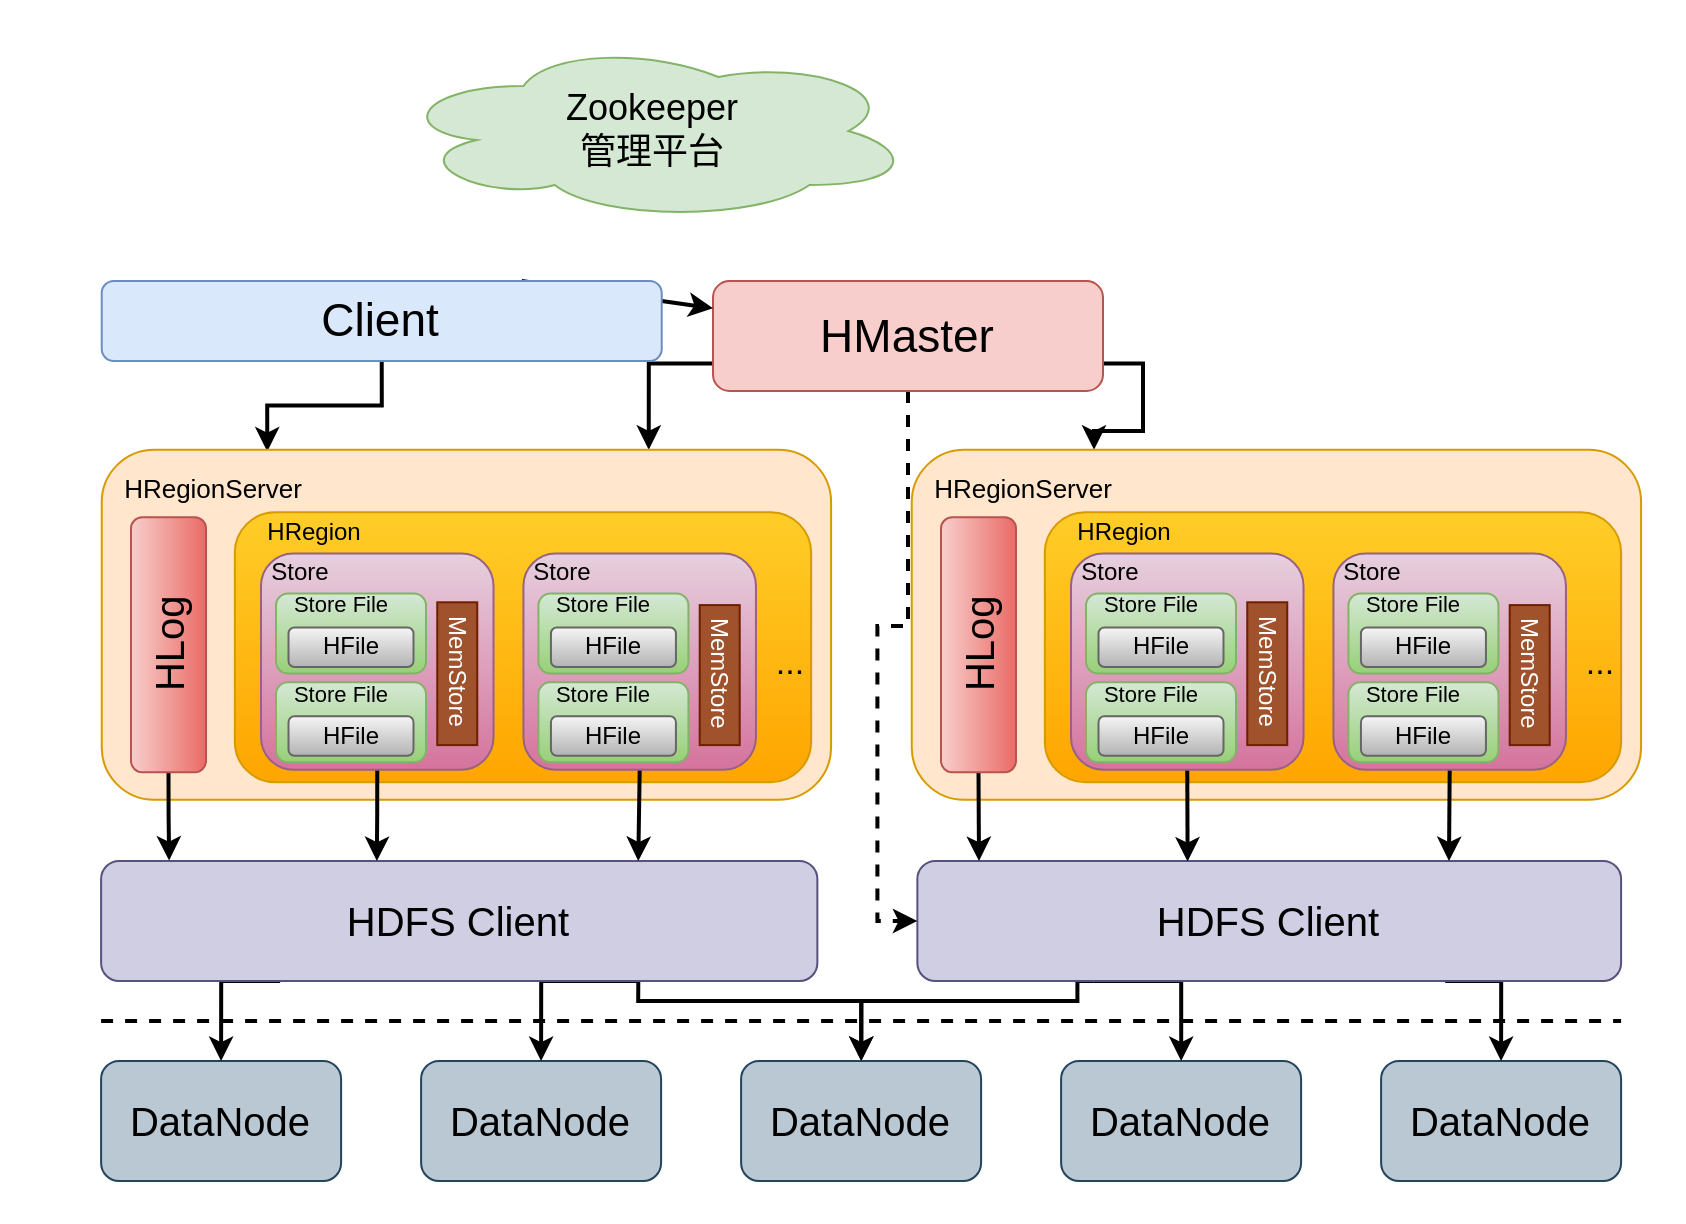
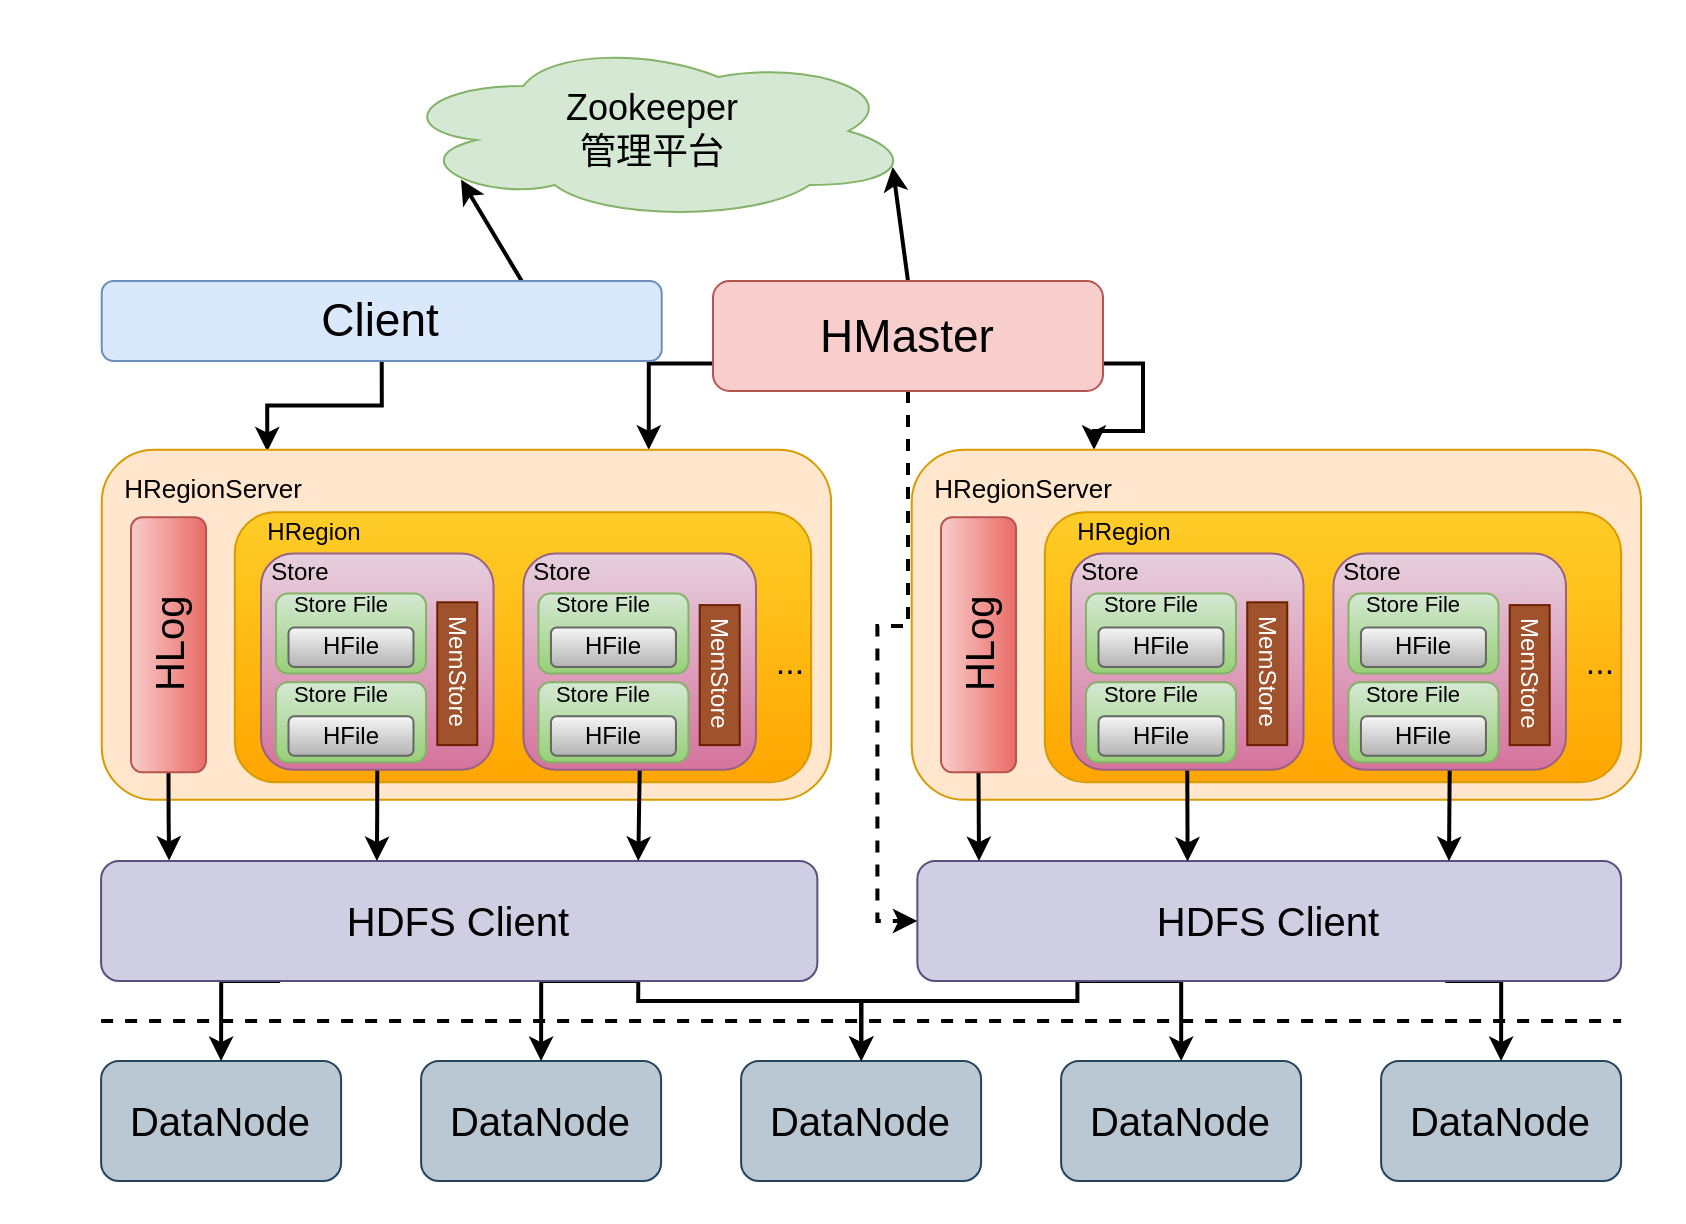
+ <mxCell id="19" style="edgeStyle=none;rounded=0;orthogonalLoop=1;jettySize=auto;html=1;exitX=0.5;exitY=0;exitDx=0;exitDy=0;entryX=0.96;entryY=0.7;entryDx=0;entryDy=0;entryPerimeter=0;fontSize=18;strokeWidth=2;" parent="1" source="20" target="82" edge="1"><mxGeometry relative="1" as="geometry" /></mxCell>
- <mxCell id="22" style="rounded=0;orthogonalLoop=1;jettySize=auto;html=1;exitX=0.75;exitY=0;exitDx=0;exitDy=0;fontSize=18;strokeWidth=2;" parent="1" source="23" target="20" edge="1"><mxGeometry relative="1" as="geometry" /></mxCell>
+ <mxCell id="22" style="rounded=0;orthogonalLoop=1;jettySize=auto;html=1;exitX=0.75;exitY=0;exitDx=0;exitDy=0;entryX=0.13;entryY=0.77;entryDx=0;entryDy=0;entryPerimeter=0;fontSize=18;strokeWidth=2;" parent="1" source="23" target="82" edge="1"><mxGeometry relative="1" as="geometry" /></mxCell>
